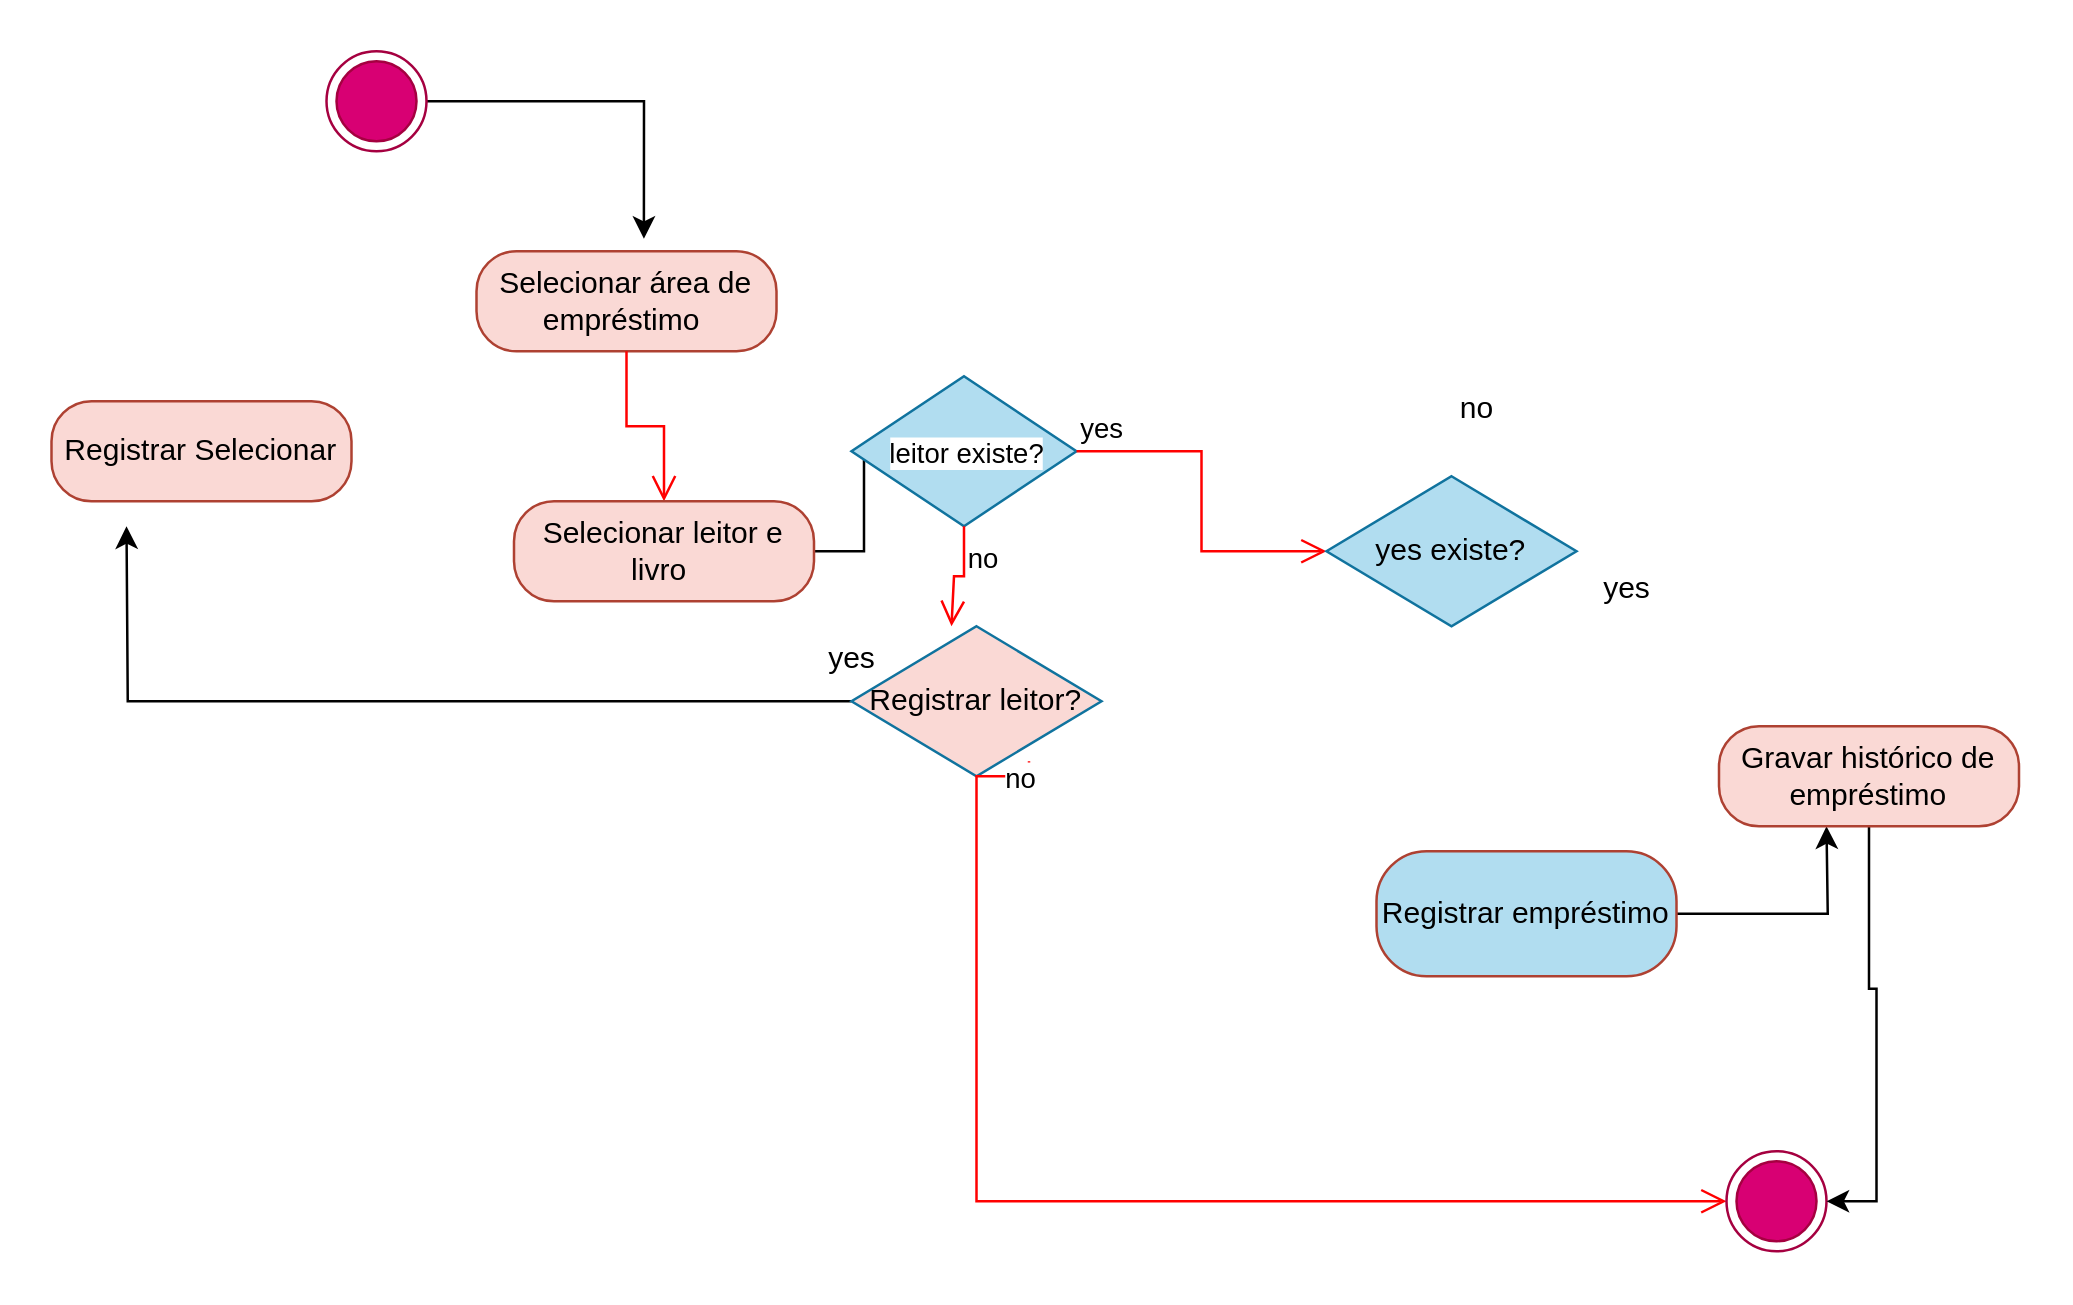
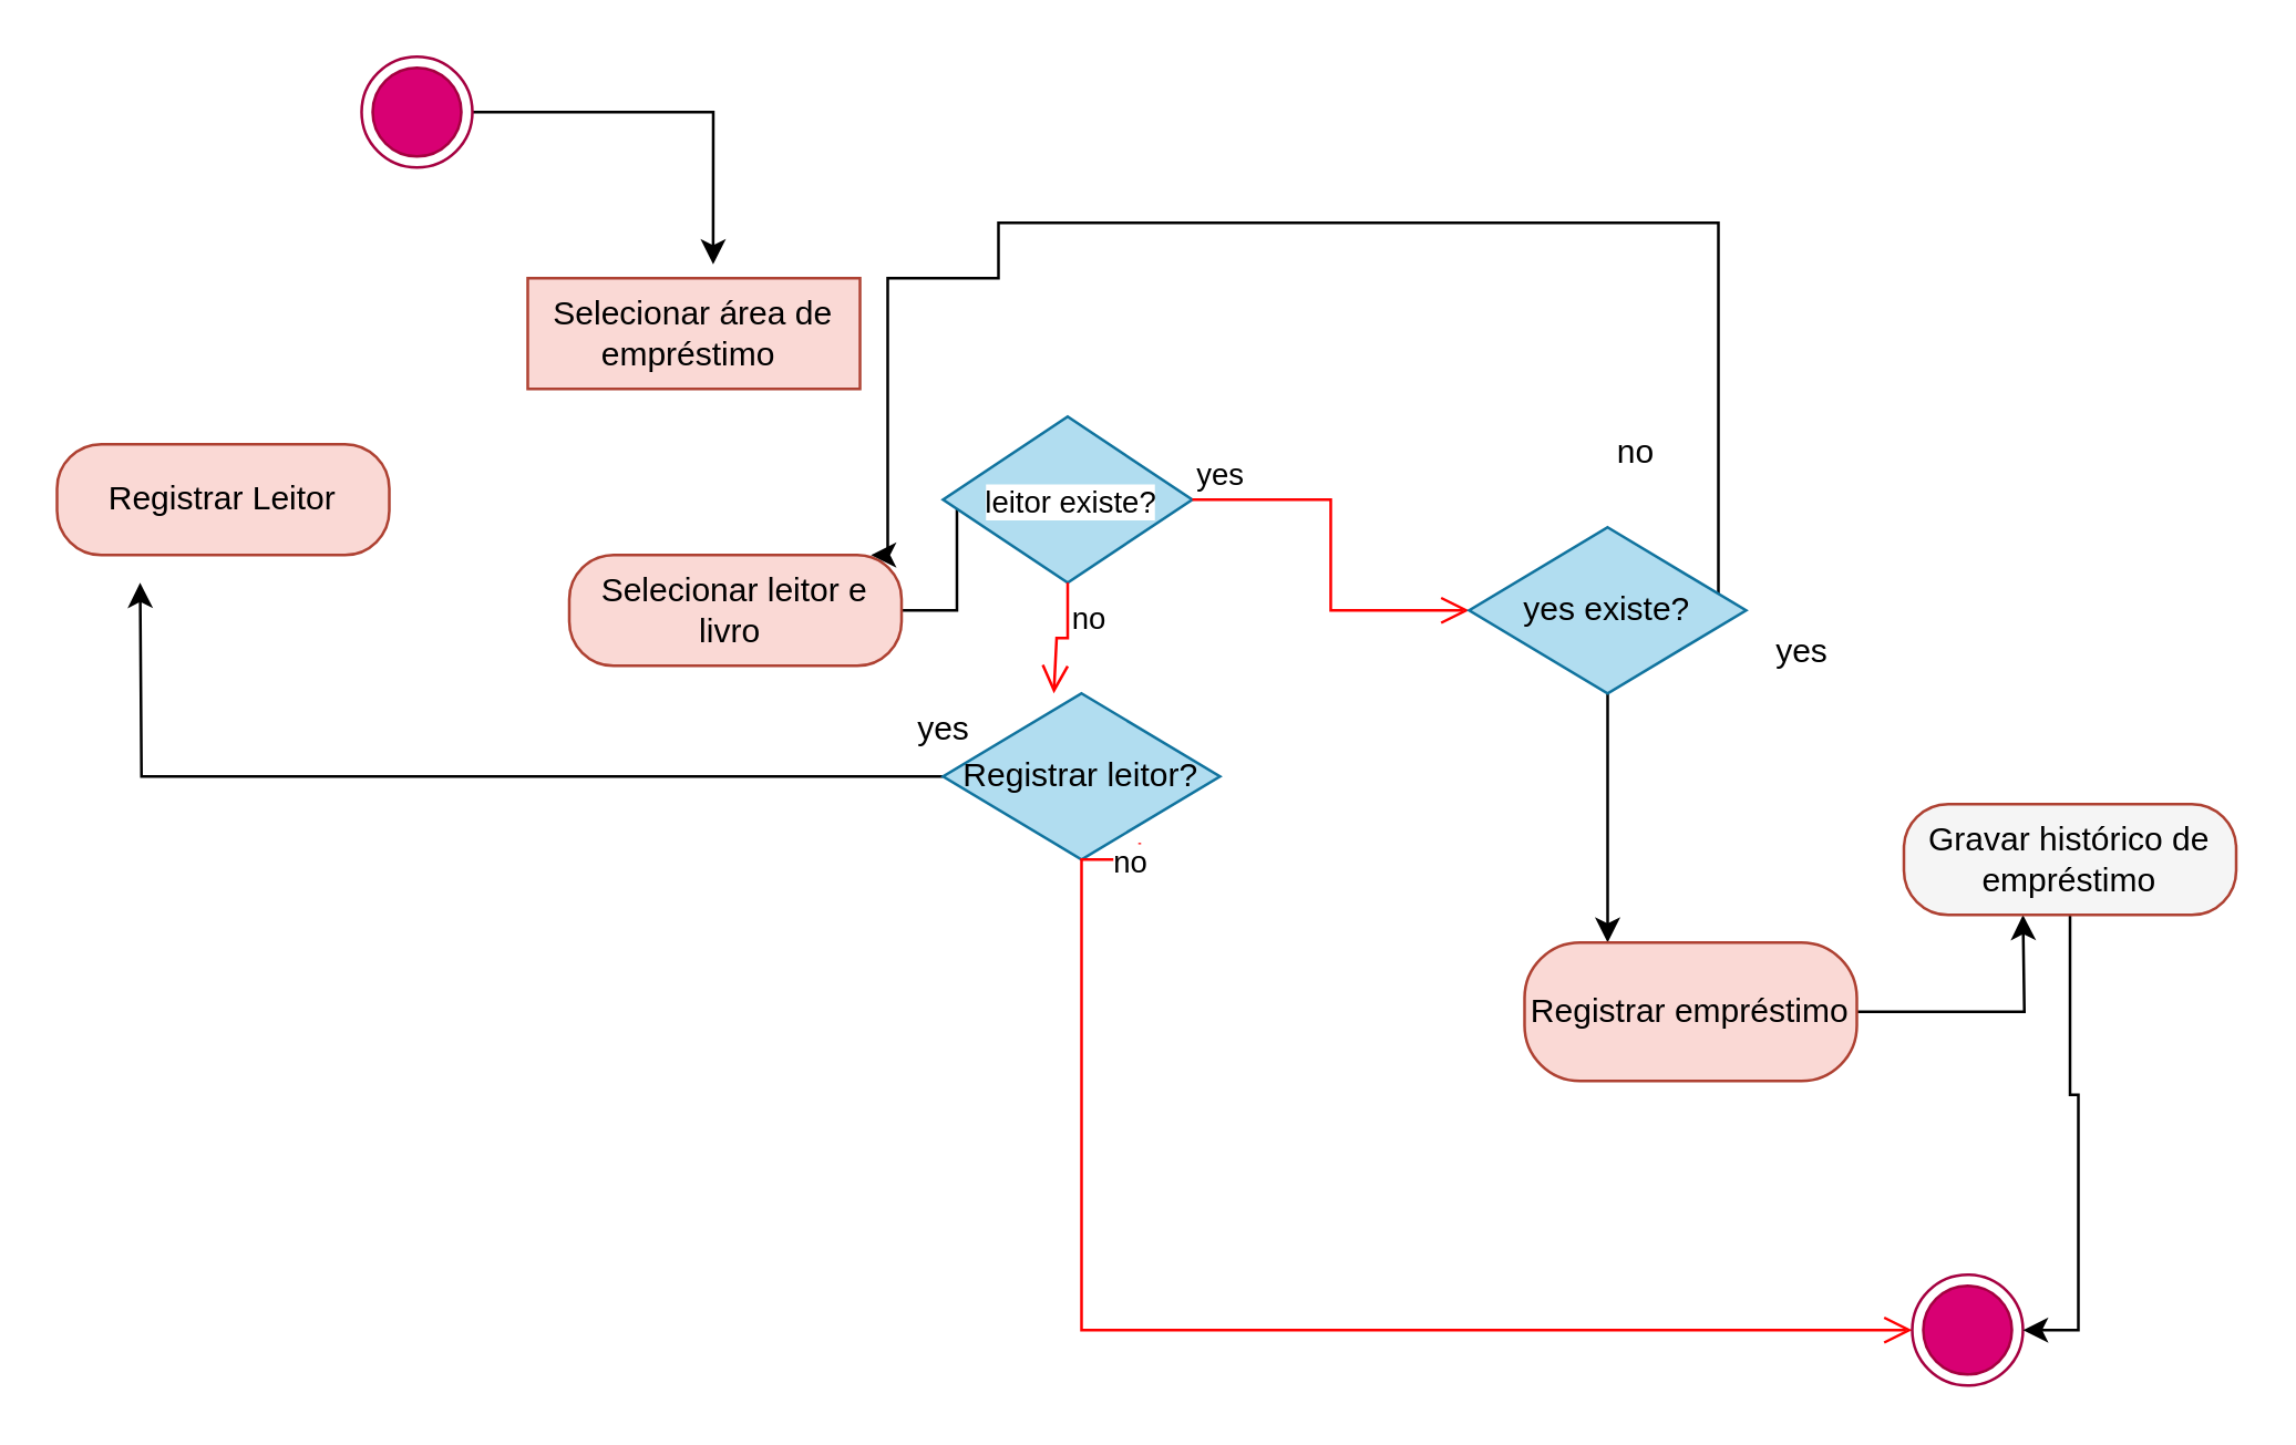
+ <mxCell id="14" style="edgeStyle=orthogonalEdgeStyle;rounded=0;orthogonalLoop=1;jettySize=auto;html=1;entryX=0.908;entryY=0;entryDx=0;entryDy=0;entryPerimeter=0;" edge="1" parent="1" source="16" target="5"><mxGeometry relative="1" as="geometry"><mxPoint x="590" y="105" as="sourcePoint" /><mxPoint x="300" y="100" as="targetPoint" /><Array as="points"><mxPoint x="620" y="80" /><mxPoint x="360" y="80" /><mxPoint x="360" y="100" /><mxPoint x="320" y="100" /><mxPoint x="320" y="200" /></Array></mxGeometry></mxCell>
- <mxCell id="2" value="Selecionar área de empréstimo&amp;nbsp;" style="rounded=1;whiteSpace=wrap;html=1;arcSize=40;fillColor=#fad9d5;strokeColor=#ae4132;" vertex="1" parent="1"><mxGeometry x="190" y="100" width="120" height="40" as="geometry" /></mxCell>
+ <mxCell id="2" value="Selecionar área de empréstimo&amp;nbsp;" style="whiteSpace=wrap;html=1;arcSize=40;fillColor=#fad9d5;strokeColor=#ae4132;rounded=0;" vertex="1" parent="1"><mxGeometry x="190" y="100" width="120" height="40" as="geometry" /></mxCell>
- <mxCell id="3" value="" style="edgeStyle=orthogonalEdgeStyle;html=1;verticalAlign=bottom;endArrow=open;endSize=8;strokeColor=#ff0000;rounded=0;entryX=0.5;entryY=0;entryDx=0;entryDy=0;" edge="1" source="2" parent="1" target="5"><mxGeometry relative="1" as="geometry"><mxPoint x="390" y="280" as="targetPoint" /></mxGeometry></mxCell>
- <mxCell id="6" value="Registrar Selecionar" style="rounded=1;whiteSpace=wrap;html=1;arcSize=40;fillColor=#fad9d5;strokeColor=#ae4132;" vertex="1" parent="1"><mxGeometry x="20" y="160" width="120" height="40" as="geometry" /></mxCell>
+ <mxCell id="6" value="Registrar Leitor" style="rounded=1;whiteSpace=wrap;html=1;arcSize=40;fillColor=#fad9d5;strokeColor=#ae4132;" vertex="1" parent="1"><mxGeometry x="20" y="160" width="120" height="40" as="geometry" /></mxCell>
- <mxCell id="12" value="Registrar leitor?" style="rhombus;whiteSpace=wrap;html=1;fillColor=#fad9d5;strokeColor=#10739e;" vertex="1" parent="1"><mxGeometry x="340" y="250" width="100" height="60" as="geometry" /></mxCell>
+ <mxCell id="12" value="Registrar leitor?" style="rhombus;whiteSpace=wrap;html=1;fillColor=#b1ddf0;strokeColor=#10739e;" vertex="1" parent="1"><mxGeometry x="340" y="250" width="100" height="60" as="geometry" /></mxCell>
+ <mxCell id="15" style="edgeStyle=orthogonalEdgeStyle;rounded=0;orthogonalLoop=1;jettySize=auto;html=1;entryX=0.25;entryY=0;entryDx=0;entryDy=0;" edge="1" parent="1" source="16" target="20"><mxGeometry relative="1" as="geometry" /></mxCell>
- <mxCell id="26" value="Gravar histórico de empréstimo" style="rounded=1;whiteSpace=wrap;html=1;arcSize=40;fillColor=#fad9d5;strokeColor=#ae4132;" vertex="1" parent="1"><mxGeometry x="687" y="290" width="120" height="40" as="geometry" /></mxCell>
+ <mxCell id="26" value="Gravar histórico de empréstimo" style="rounded=1;whiteSpace=wrap;html=1;arcSize=40;fillColor=#f5f5f5;strokeColor=#ae4132;" vertex="1" parent="1"><mxGeometry x="687" y="290" width="120" height="40" as="geometry" /></mxCell>
- <mxCell id="20" value="Registrar empréstimo" style="rounded=1;whiteSpace=wrap;html=1;arcSize=40;fillColor=#b1ddf0;strokeColor=#ae4132;" vertex="1" parent="1"><mxGeometry x="550" y="340" width="120" height="50" as="geometry" /></mxCell>
+ <mxCell id="20" value="Registrar empréstimo" style="rounded=1;whiteSpace=wrap;html=1;arcSize=40;fillColor=#fad9d5;strokeColor=#ae4132;" vertex="1" parent="1"><mxGeometry x="550" y="340" width="120" height="50" as="geometry" /></mxCell>
